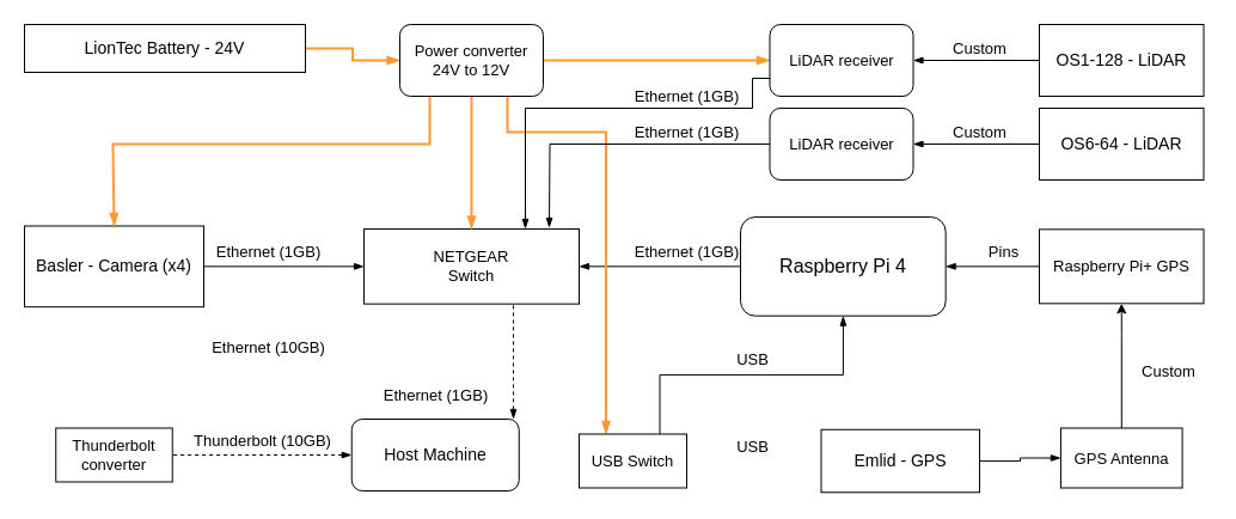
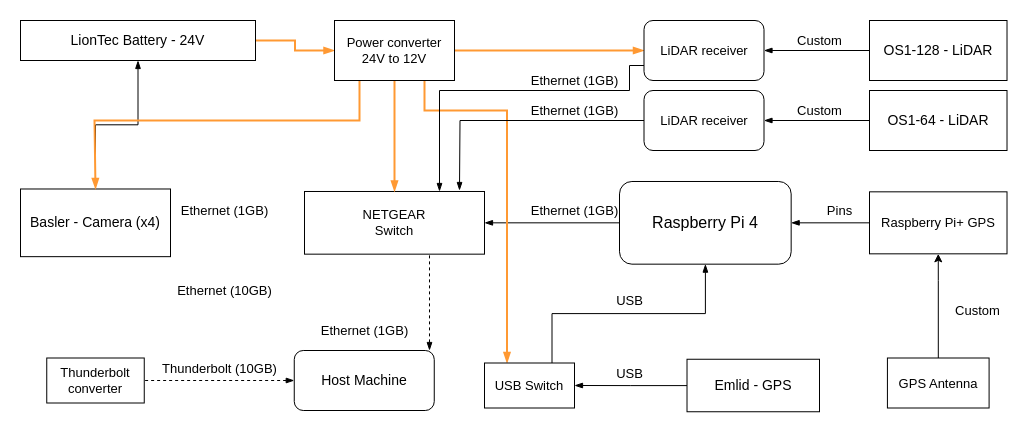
- <mxCell id="15" value="Power converter 24V to 12V" style="rounded=1;whiteSpace=wrap;html=1;shadow=0;glass=0;comic=0;strokeColor=#000000;strokeWidth=1;fillColor=#ffffff;gradientColor=none;fontFamily=Helvetica;fontSize=13;fontColor=#000000;" parent="1" vertex="1"><mxGeometry x="334" y="20" width="120" height="60" as="geometry" /></mxCell>
+ <mxCell id="15" value="Power converter 24V to 12V" style="whiteSpace=wrap;html=1;shadow=0;glass=0;comic=0;strokeColor=#000000;strokeWidth=1;fillColor=#ffffff;gradientColor=none;fontFamily=Helvetica;fontSize=13;fontColor=#000000;rounded=0;" parent="1" vertex="1"><mxGeometry x="334" y="20" width="120" height="60" as="geometry" /></mxCell>
- <mxCell id="45" value="&lt;div&gt;&lt;font style=&quot;font-size: 14px&quot;&gt;OS6-64 - LiDAR&lt;/font&gt;&lt;/div&gt;&lt;font style=&quot;font-size: 12px&quot;&gt;&lt;b&gt;&lt;font style=&quot;font-size: 12px&quot;&gt;&lt;/font&gt;&lt;/b&gt;&lt;/font&gt;" style="rounded=0;whiteSpace=wrap;html=1;shadow=0;glass=0;comic=0;strokeColor=#000000;strokeWidth=1;fillColor=#ffffff;gradientColor=none;fontFamily=Helvetica;fontSize=13;fontColor=#000000;" parent="1" vertex="1"><mxGeometry x="869" y="90" width="137.51" height="60" as="geometry" /></mxCell>
+ <mxCell id="45" value="&lt;div&gt;&lt;font style=&quot;font-size: 14px&quot;&gt;OS1-64 - LiDAR&lt;/font&gt;&lt;/div&gt;&lt;font style=&quot;font-size: 12px&quot;&gt;&lt;b&gt;&lt;font style=&quot;font-size: 12px&quot;&gt;&lt;/font&gt;&lt;/b&gt;&lt;/font&gt;" style="rounded=0;whiteSpace=wrap;html=1;shadow=0;glass=0;comic=0;strokeColor=#000000;strokeWidth=1;fillColor=#ffffff;gradientColor=none;fontFamily=Helvetica;fontSize=13;fontColor=#000000;" parent="1" vertex="1"><mxGeometry x="869" y="90" width="137.51" height="60" as="geometry" /></mxCell>
- <mxCell id="7" style="edgeStyle=orthogonalEdgeStyle;rounded=0;orthogonalLoop=1;jettySize=auto;html=1;endArrow=blockThin;endFill=1;fontFamily=Helvetica;fontSize=13;fontColor=#000000;strokeColor=#000000;" parent="1" source="8" target="6" edge="1"><mxGeometry relative="1" as="geometry" /></mxCell>
+ <mxCell id="7" style="edgeStyle=orthogonalEdgeStyle;rounded=0;orthogonalLoop=1;jettySize=auto;html=1;endArrow=blockThin;endFill=1;fontFamily=Helvetica;fontSize=13;fontColor=#000000;strokeColor=#000000;" parent="1" source="8" target="10" edge="1"><mxGeometry relative="1" as="geometry" /></mxCell>
- <mxCell id="24" style="edgeStyle=orthogonalEdgeStyle;rounded=0;orthogonalLoop=1;jettySize=auto;html=1;endArrow=blockThin;endFill=1;strokeColor=#000000;strokeWidth=1;fontFamily=Helvetica;fontColor=#000000;" parent="1" source="25" target="19" edge="1"><mxGeometry relative="1" as="geometry" /></mxCell>
+ <mxCell id="24" style="edgeStyle=orthogonalEdgeStyle;rounded=0;orthogonalLoop=1;jettySize=auto;html=1;endArrow=blockThin;endFill=1;strokeColor=#000000;strokeWidth=1;fontFamily=Helvetica;fontColor=#000000;" parent="1" source="25" target="23" edge="1"><mxGeometry relative="1" as="geometry" /></mxCell>
